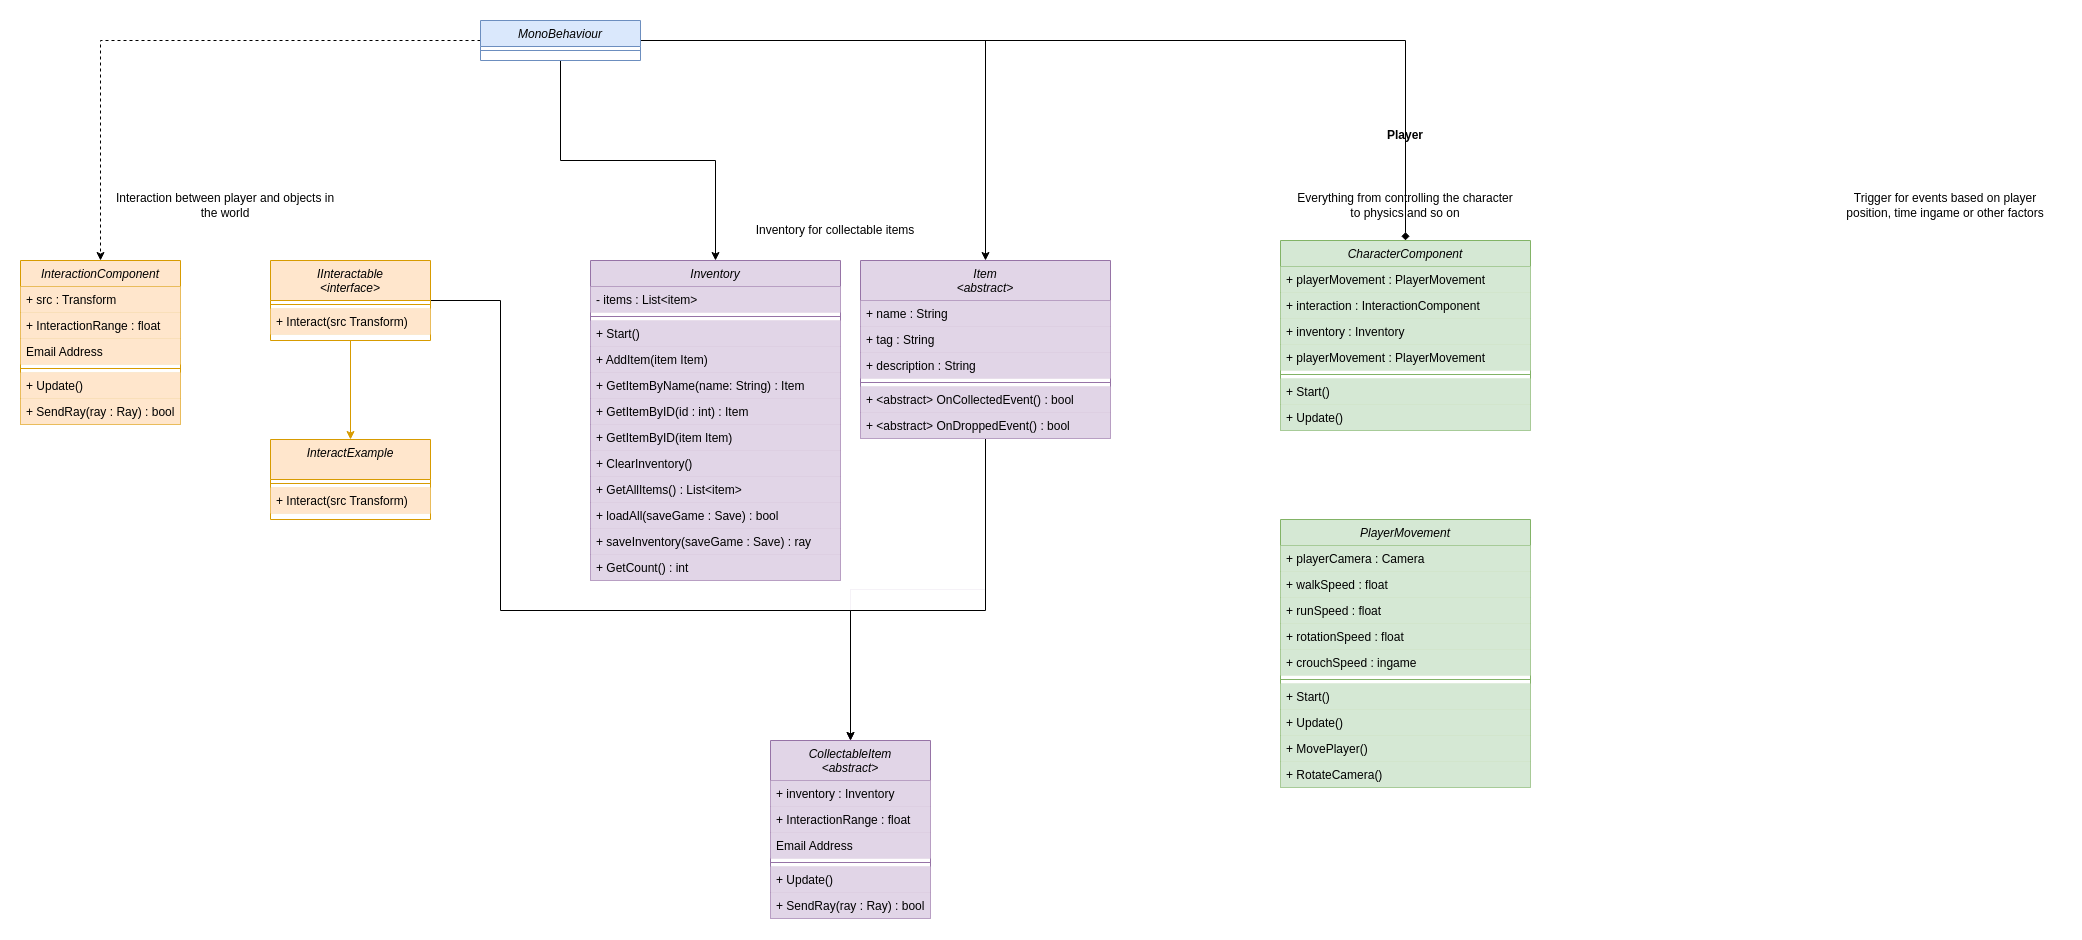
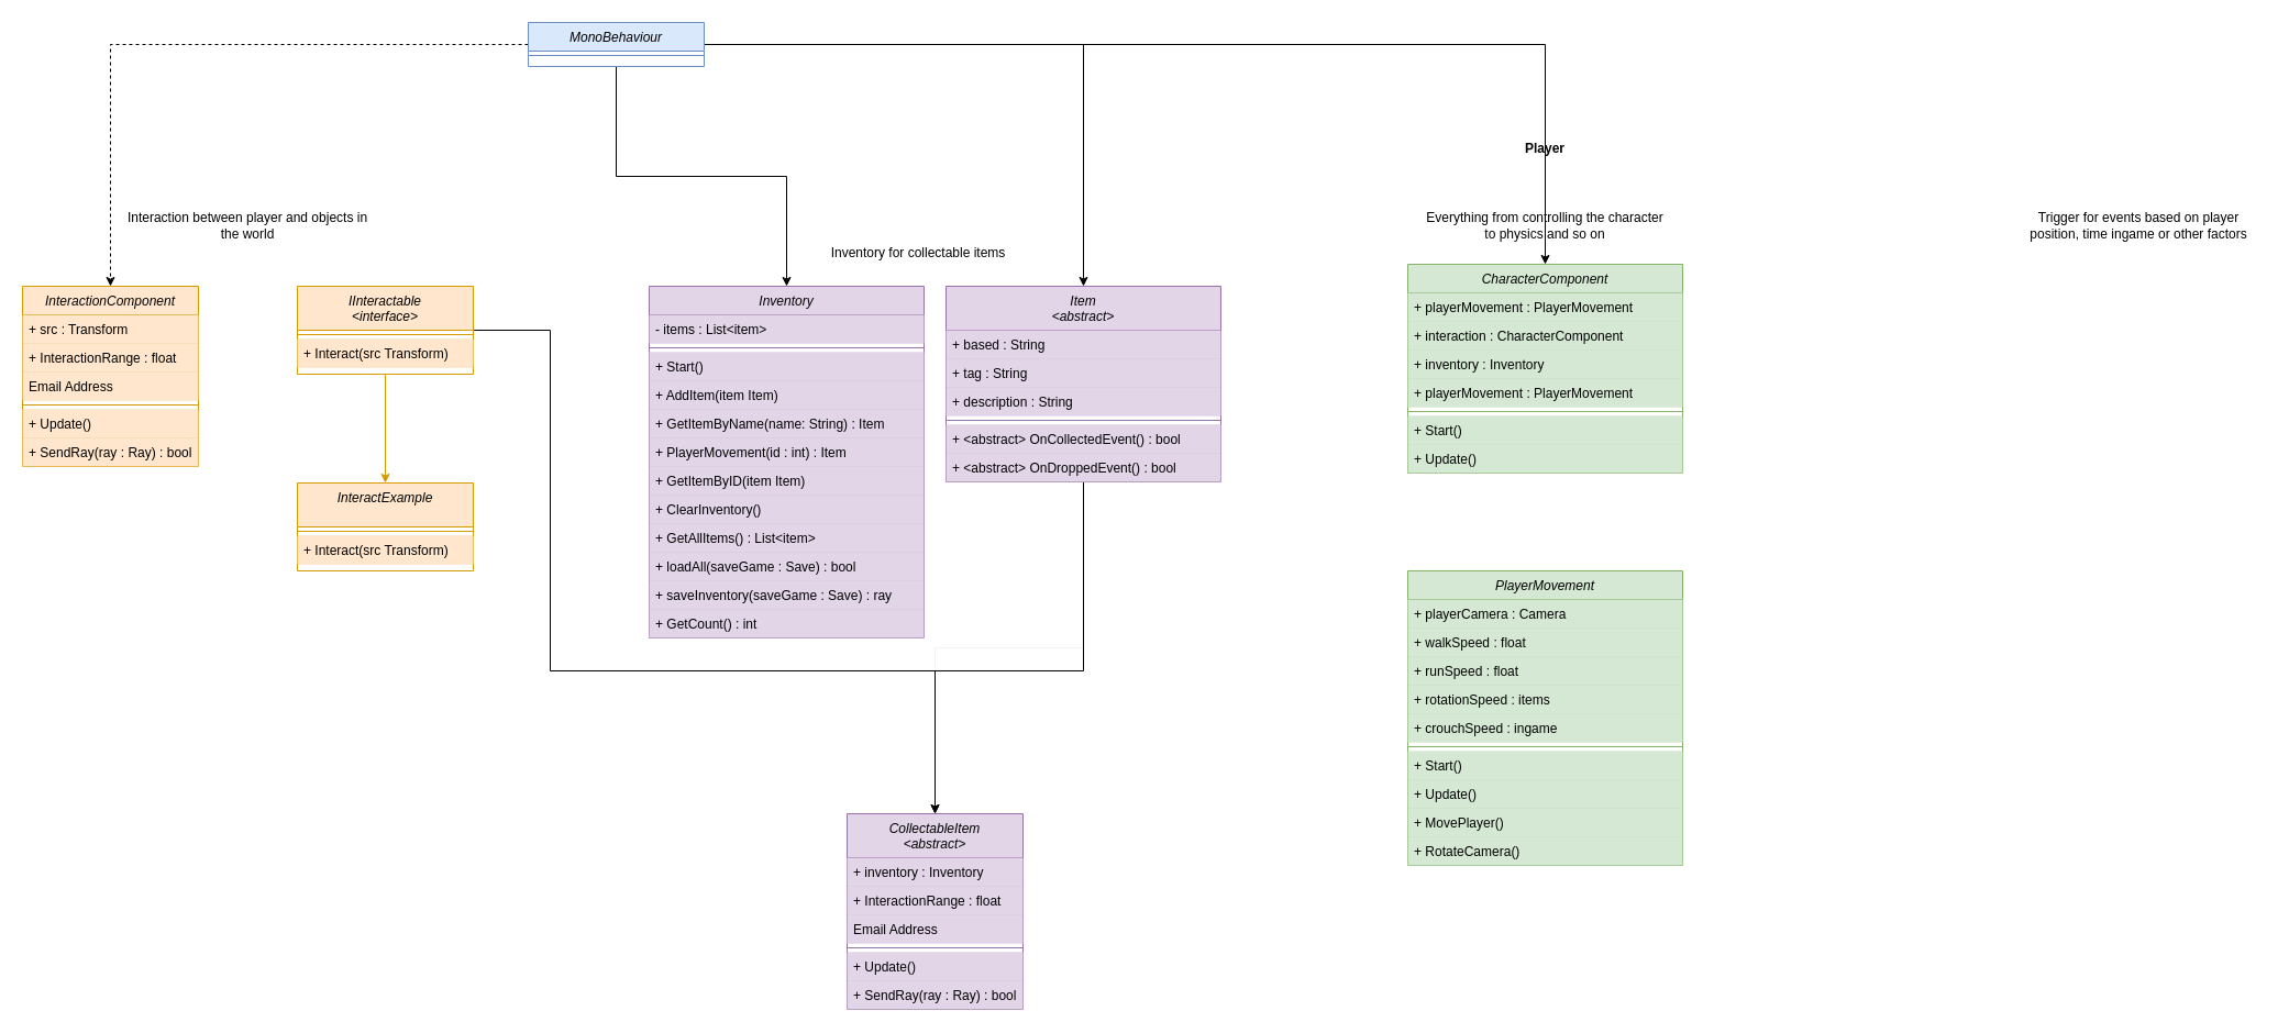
- <mxCell id="12" style="edgeStyle=orthogonalEdgeStyle;rounded=0;orthogonalLoop=1;jettySize=auto;html=1;endArrow=diamond;" edge="1" parent="1" source="13" target="57"><mxGeometry relative="1" as="geometry" /></mxCell>
+ <mxCell id="12" style="edgeStyle=orthogonalEdgeStyle;rounded=0;orthogonalLoop=1;jettySize=auto;html=1;" edge="1" parent="1" source="13" target="57"><mxGeometry relative="1" as="geometry" /></mxCell>
- <mxCell id="59" value="+ interaction : InteractionComponent" style="text;align=left;verticalAlign=top;spacingLeft=4;spacingRight=4;overflow=hidden;rotatable=0;points=[[0,0.5],[1,0.5]];portConstraint=eastwest;fillColor=#d5e8d4;strokeColor=#82b366;strokeWidth=0;" vertex="1" parent="57"><mxGeometry y="52" width="250" height="26" as="geometry" /></mxCell>
+ <mxCell id="59" value="+ interaction : CharacterComponent" style="text;align=left;verticalAlign=top;spacingLeft=4;spacingRight=4;overflow=hidden;rotatable=0;points=[[0,0.5],[1,0.5]];portConstraint=eastwest;fillColor=#d5e8d4;strokeColor=#82b366;strokeWidth=0;" vertex="1" parent="57"><mxGeometry y="52" width="250" height="26" as="geometry" /></mxCell>
- <mxCell id="39" value="+ name : String" style="text;align=left;verticalAlign=top;spacingLeft=4;spacingRight=4;overflow=hidden;rotatable=0;points=[[0,0.5],[1,0.5]];portConstraint=eastwest;fillColor=#e1d5e7;strokeColor=#9673a6;strokeWidth=0;" vertex="1" parent="38"><mxGeometry y="40" width="250" height="26" as="geometry" /></mxCell>
+ <mxCell id="39" value="+ based : String" style="text;align=left;verticalAlign=top;spacingLeft=4;spacingRight=4;overflow=hidden;rotatable=0;points=[[0,0.5],[1,0.5]];portConstraint=eastwest;fillColor=#e1d5e7;strokeColor=#9673a6;strokeWidth=0;" vertex="1" parent="38"><mxGeometry y="40" width="250" height="26" as="geometry" /></mxCell>
- <mxCell id="29" value="+ GetItemByID(id : int) : Item" style="text;align=left;verticalAlign=top;spacingLeft=4;spacingRight=4;overflow=hidden;rotatable=0;points=[[0,0.5],[1,0.5]];portConstraint=eastwest;fillColor=#e1d5e7;strokeColor=#9673a6;strokeWidth=0;" vertex="1" parent="23"><mxGeometry y="138" width="250" height="26" as="geometry" /></mxCell>
+ <mxCell id="29" value="+ PlayerMovement(id : int) : Item" style="text;align=left;verticalAlign=top;spacingLeft=4;spacingRight=4;overflow=hidden;rotatable=0;points=[[0,0.5],[1,0.5]];portConstraint=eastwest;fillColor=#e1d5e7;strokeColor=#9673a6;strokeWidth=0;" vertex="1" parent="23"><mxGeometry y="138" width="250" height="26" as="geometry" /></mxCell>
- <mxCell id="69" value="+ rotationSpeed : float" style="text;align=left;verticalAlign=top;spacingLeft=4;spacingRight=4;overflow=hidden;rotatable=0;points=[[0,0.5],[1,0.5]];portConstraint=eastwest;fillColor=#d5e8d4;strokeColor=#82b366;strokeWidth=0;" vertex="1" parent="65"><mxGeometry y="104" width="250" height="26" as="geometry" /></mxCell>
+ <mxCell id="69" value="+ rotationSpeed : items" style="text;align=left;verticalAlign=top;spacingLeft=4;spacingRight=4;overflow=hidden;rotatable=0;points=[[0,0.5],[1,0.5]];portConstraint=eastwest;fillColor=#d5e8d4;strokeColor=#82b366;strokeWidth=0;" vertex="1" parent="65"><mxGeometry y="104" width="250" height="26" as="geometry" /></mxCell>
